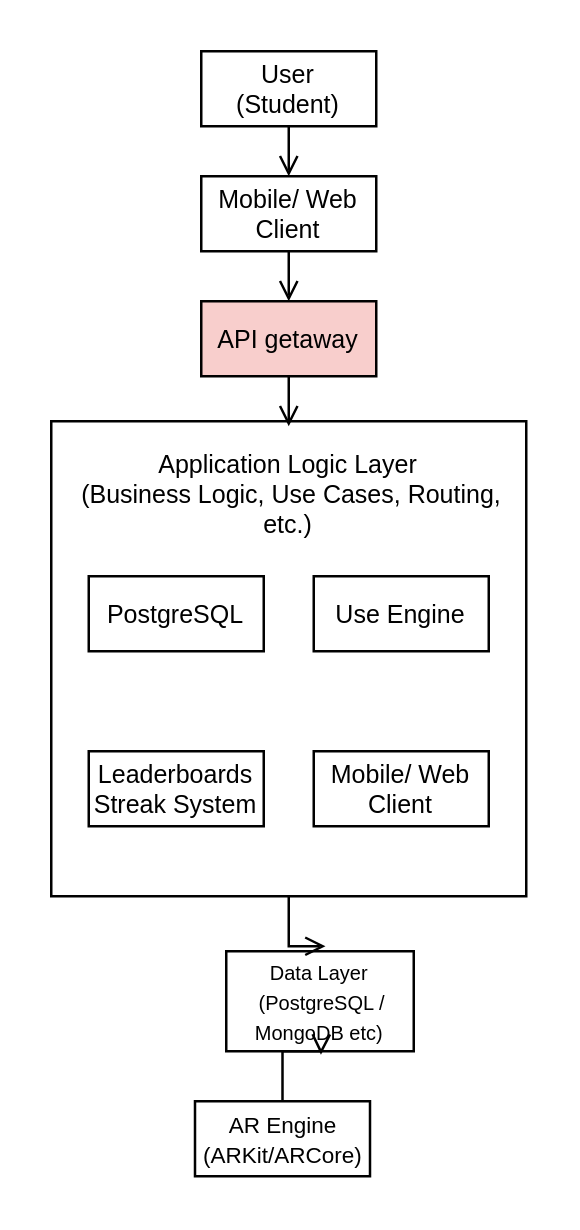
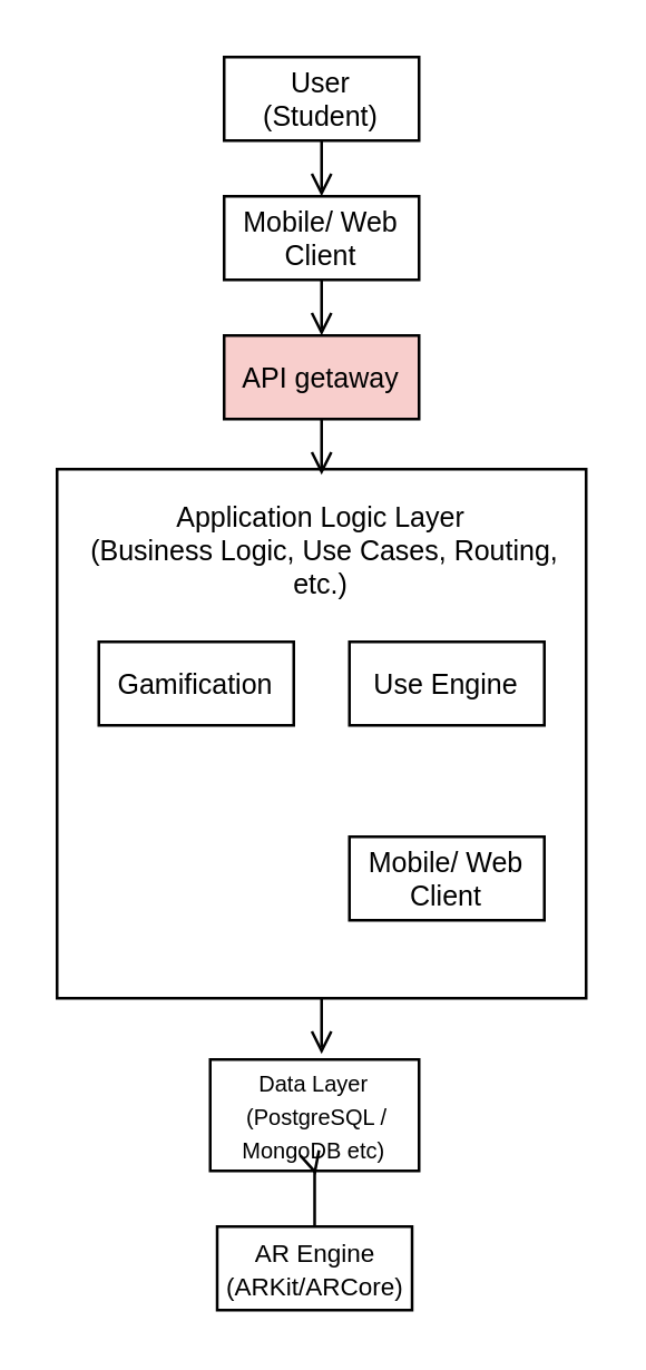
- <mxCell id="6" value="PostgreSQL" style="rounded=0;whiteSpace=wrap;html=1;fontSize=10;" vertex="1" parent="1"><mxGeometry x="35" y="230" width="70" height="30" as="geometry" /></mxCell>
+ <mxCell id="6" value="Gamification" style="rounded=0;whiteSpace=wrap;html=1;fontSize=10;" vertex="1" parent="1"><mxGeometry x="35" y="230" width="70" height="30" as="geometry" /></mxCell>
- <mxCell id="8" value="Leaderboards&lt;br&gt;Streak System" style="rounded=0;whiteSpace=wrap;html=1;fontSize=10;" vertex="1" parent="1"><mxGeometry x="35" y="300" width="70" height="30" as="geometry" /></mxCell>
- <mxCell id="13" value="&lt;div&gt;&lt;font style=&quot;font-size: 8px;&quot;&gt;Data Layer&lt;/font&gt;&lt;/div&gt;&lt;div&gt;&lt;font style=&quot;font-size: 8px;&quot;&gt;&amp;nbsp;(PostgreSQL / MongoDB etc)&lt;/font&gt;&lt;/div&gt;" style="rounded=0;whiteSpace=wrap;html=1;fontSize=10;" vertex="1" parent="1"><mxGeometry x="90" y="380" width="75" height="40" as="geometry" /></mxCell>
+ <mxCell id="13" value="&lt;div&gt;&lt;font style=&quot;font-size: 8px;&quot;&gt;Data Layer&lt;/font&gt;&lt;/div&gt;&lt;div&gt;&lt;font style=&quot;font-size: 8px;&quot;&gt;&amp;nbsp;(PostgreSQL / MongoDB etc)&lt;/font&gt;&lt;/div&gt;" style="rounded=0;whiteSpace=wrap;html=1;fontSize=10;" vertex="1" parent="1"><mxGeometry x="75" y="380" width="75" height="40" as="geometry" /></mxCell>
